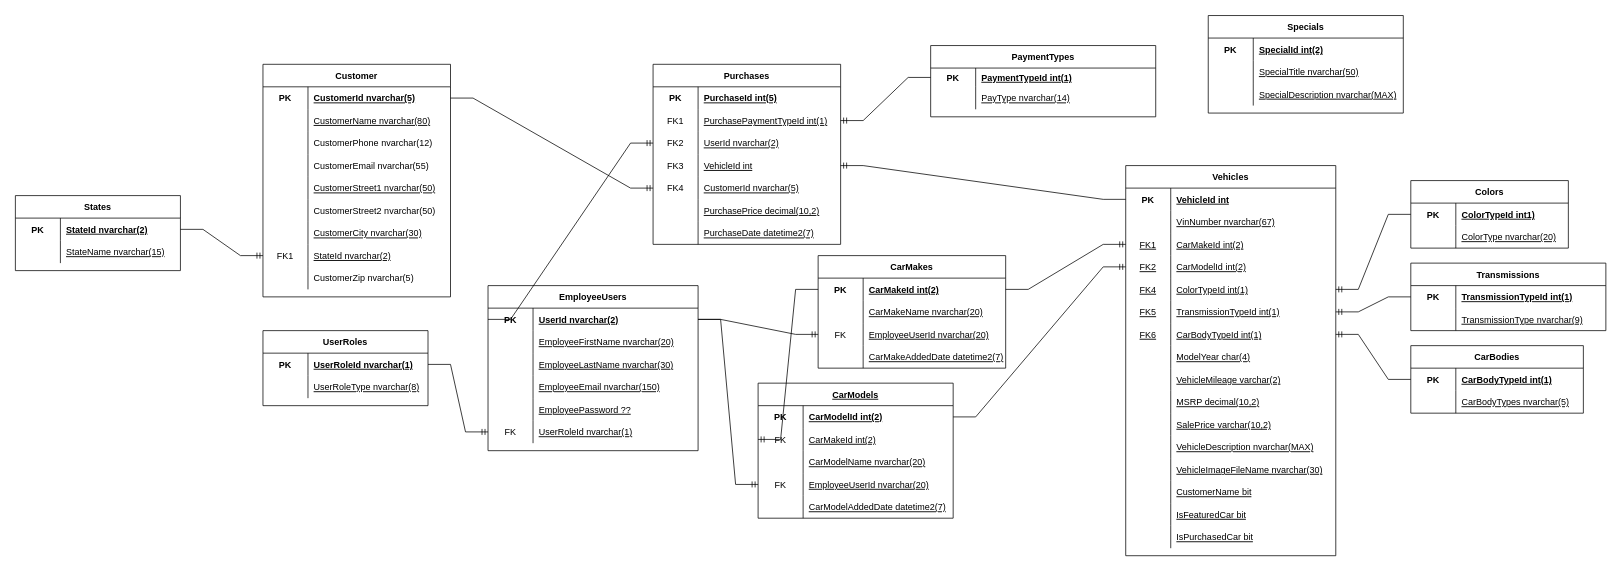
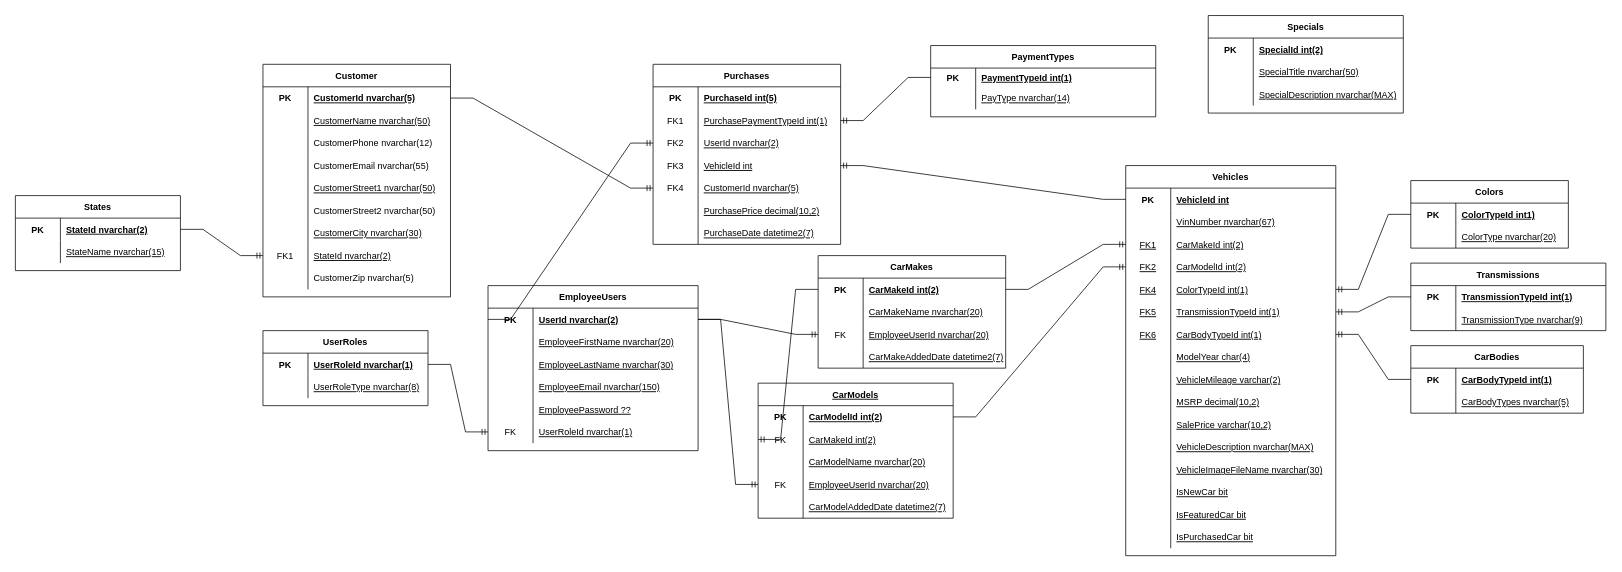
- <mxCell id="192" value="CustomerName nvarchar(80)" style="shape=partialRectangle;connectable=0;fillColor=none;top=0;left=0;bottom=0;right=0;align=left;spacingLeft=6;overflow=hidden;fontStyle=4" parent="190" vertex="1"><mxGeometry x="60" width="190" height="30" as="geometry"><mxRectangle width="190" height="30" as="alternateBounds" /></mxGeometry></mxCell>
+ <mxCell id="192" value="CustomerName nvarchar(50)" style="shape=partialRectangle;connectable=0;fillColor=none;top=0;left=0;bottom=0;right=0;align=left;spacingLeft=6;overflow=hidden;fontStyle=4" parent="190" vertex="1"><mxGeometry x="60" width="190" height="30" as="geometry"><mxRectangle width="190" height="30" as="alternateBounds" /></mxGeometry></mxCell>
- <mxCell id="94" value="CustomerName bit" style="shape=partialRectangle;connectable=0;fillColor=none;top=0;left=0;bottom=0;right=0;align=left;spacingLeft=6;overflow=hidden;fontStyle=4" parent="92" vertex="1"><mxGeometry x="60" width="220" height="30" as="geometry"><mxRectangle width="220" height="30" as="alternateBounds" /></mxGeometry></mxCell>
+ <mxCell id="94" value="IsNewCar bit" style="shape=partialRectangle;connectable=0;fillColor=none;top=0;left=0;bottom=0;right=0;align=left;spacingLeft=6;overflow=hidden;fontStyle=4" parent="92" vertex="1"><mxGeometry x="60" width="220" height="30" as="geometry"><mxRectangle width="220" height="30" as="alternateBounds" /></mxGeometry></mxCell>
